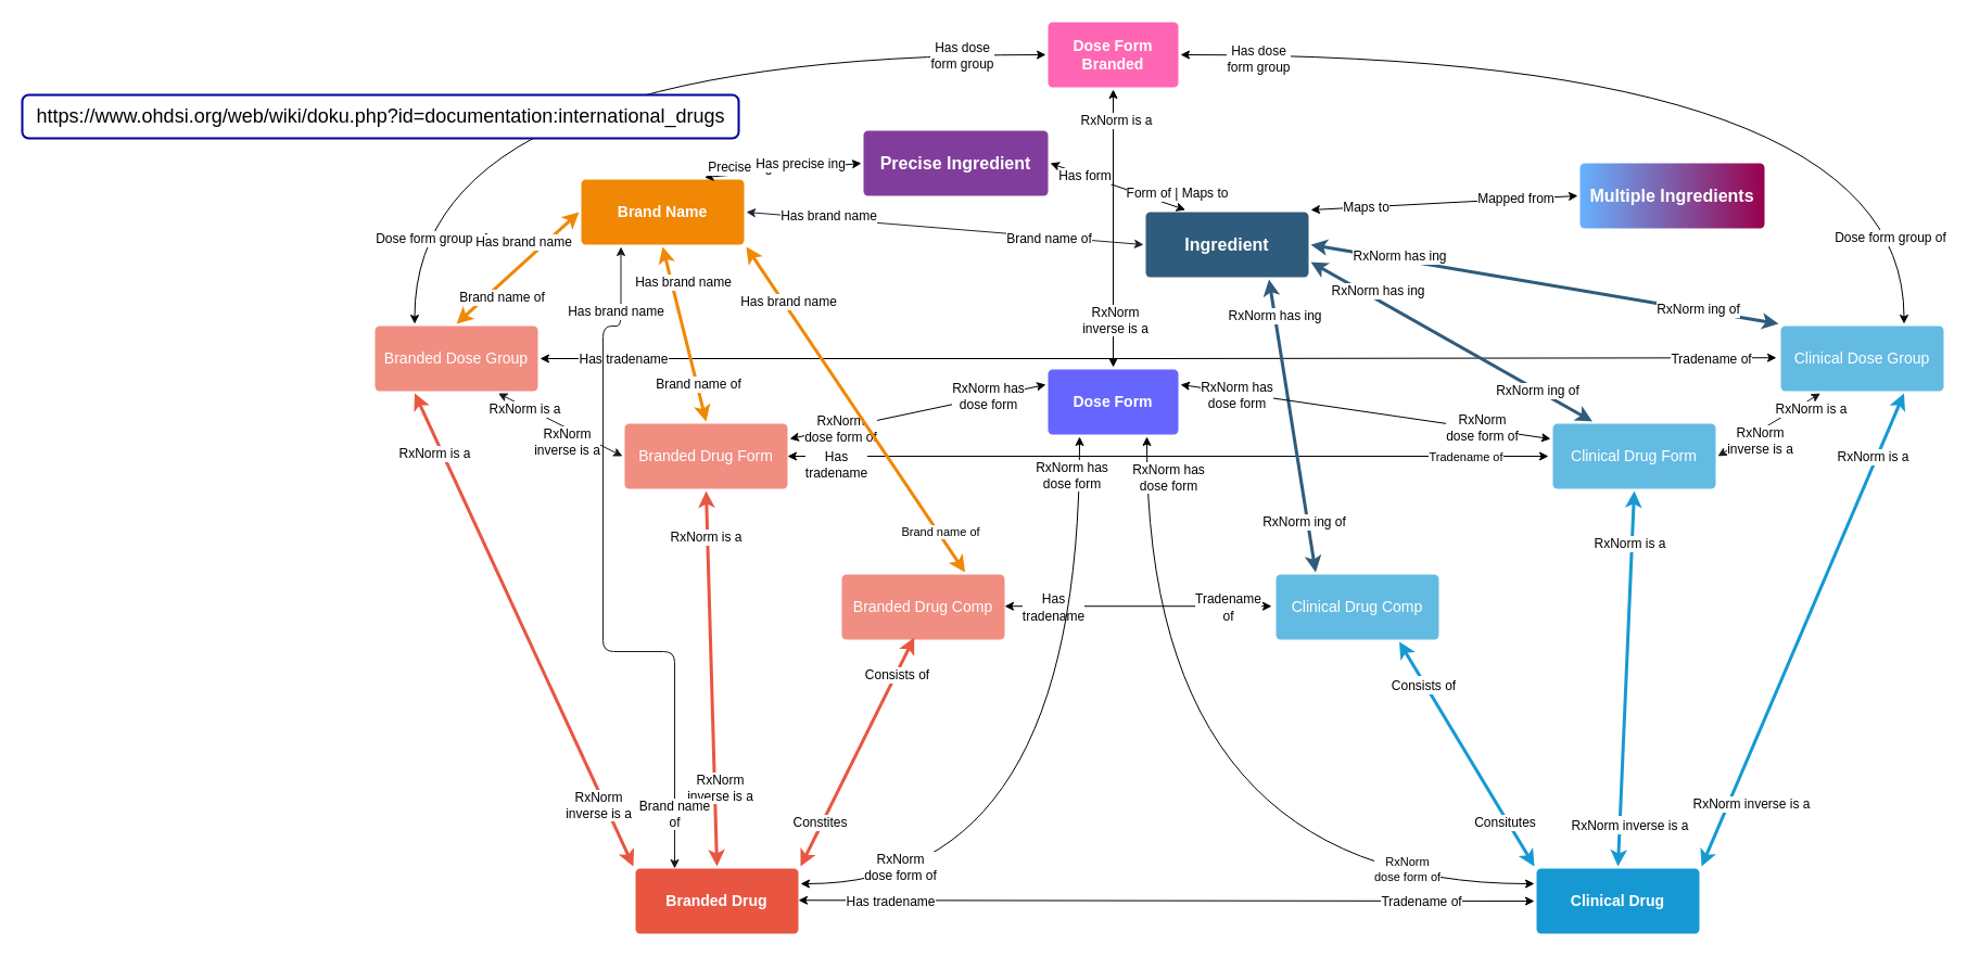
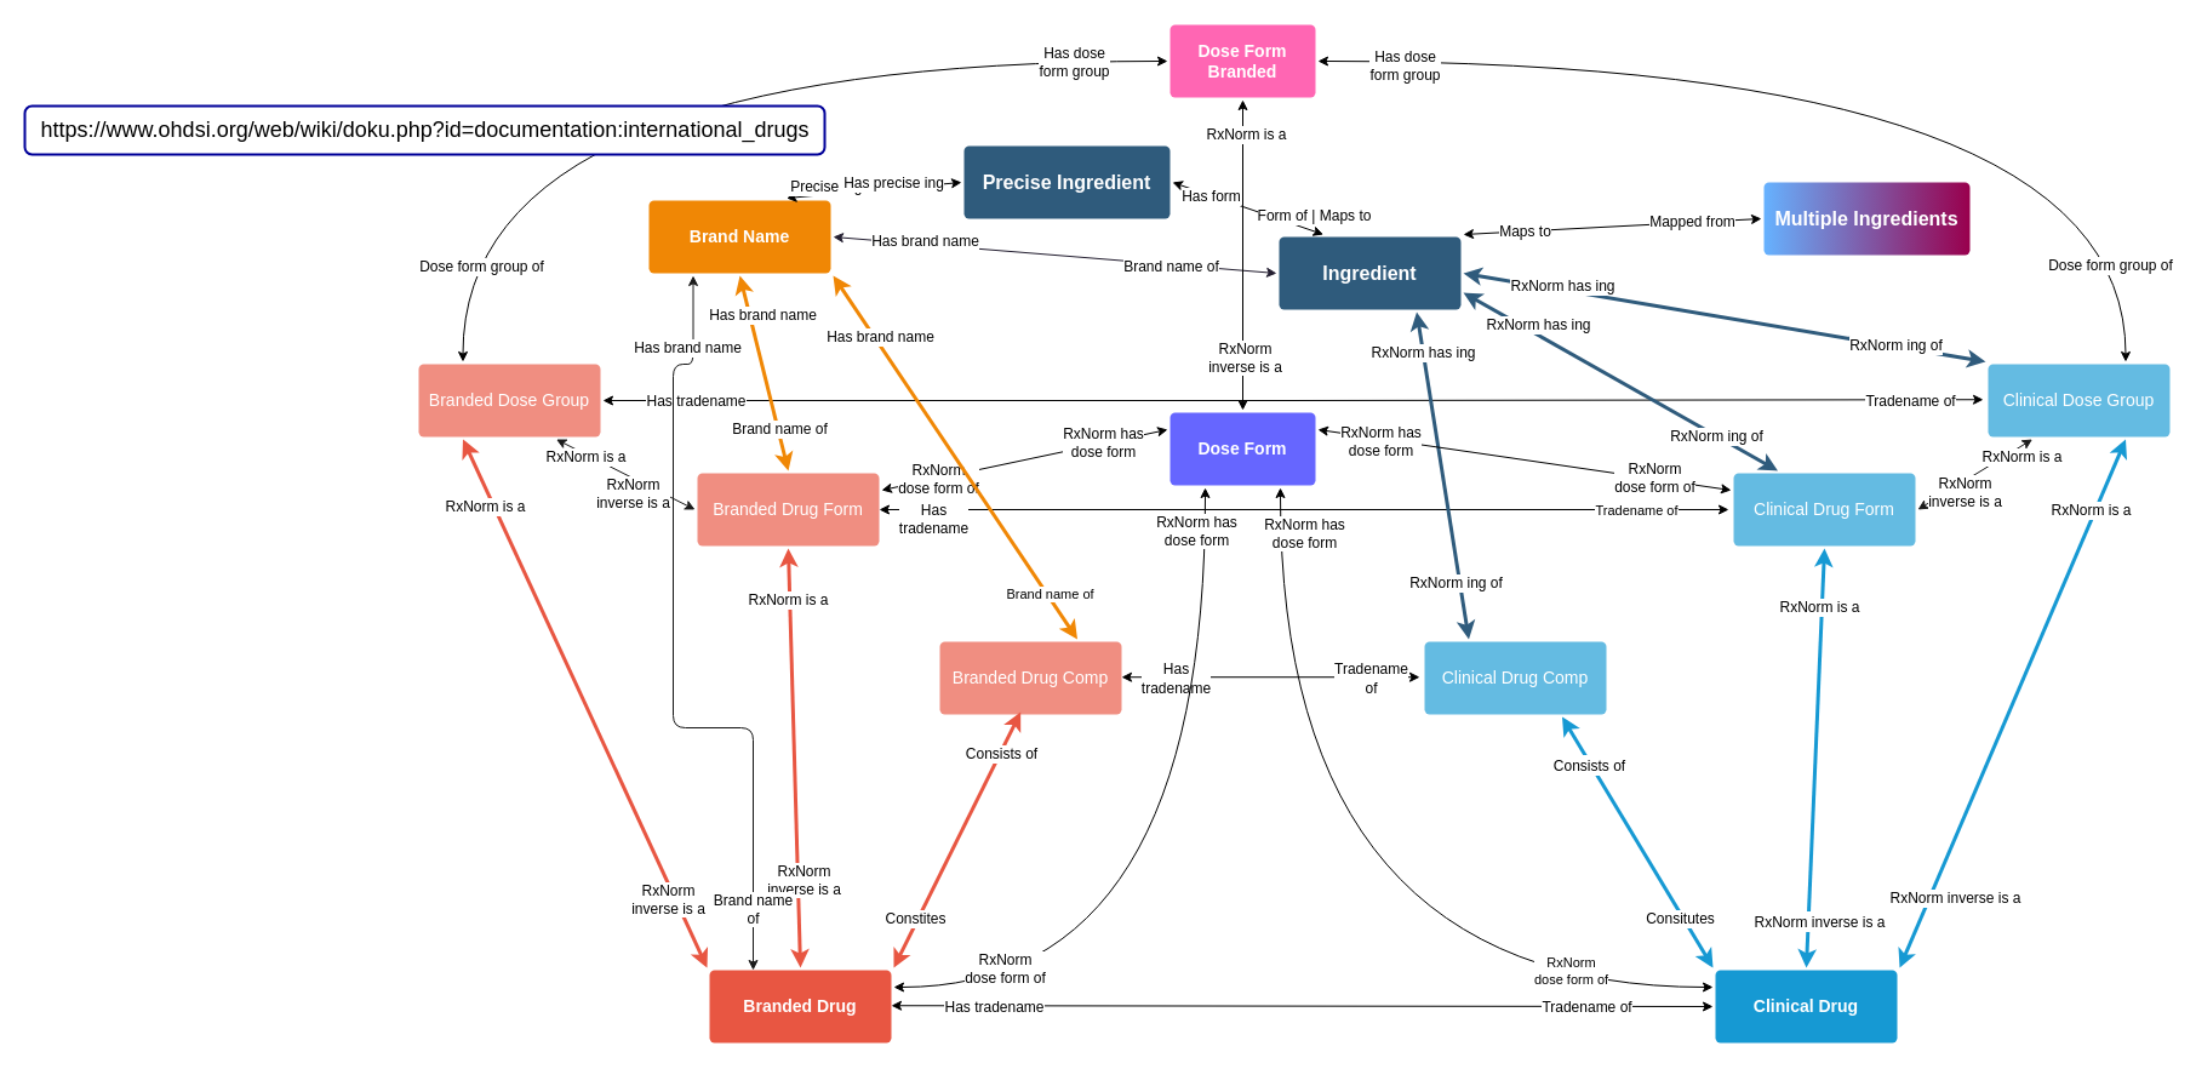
- <mxCell id="69" value="Precise Ingredient" style="rounded=1;whiteSpace=wrap;html=1;shadow=0;labelBackgroundColor=none;strokeColor=none;strokeWidth=3;fillColor=#813d9c;fontFamily=Helvetica;fontSize=16;fontColor=#FFFFFF;align=center;fontStyle=1;spacing=5;arcSize=7;perimeterSpacing=2;" parent="1" vertex="1"><mxGeometry x="795" y="120" width="170" height="60" as="geometry" /></mxCell>
+ <mxCell id="69" value="Precise Ingredient" style="rounded=1;whiteSpace=wrap;html=1;shadow=0;labelBackgroundColor=none;strokeColor=none;strokeWidth=3;fillColor=#2f5b7c;fontFamily=Helvetica;fontSize=16;fontColor=#FFFFFF;align=center;fontStyle=1;spacing=5;arcSize=7;perimeterSpacing=2;" parent="1" vertex="1"><mxGeometry x="795" y="120" width="170" height="60" as="geometry" /></mxCell>
- <mxCell id="57" value="" style="endArrow=classic;startArrow=classic;html=1;rounded=0;entryX=0.5;entryY=0;entryDx=0;entryDy=0;exitX=0;exitY=0.5;exitDx=0;exitDy=0;strokeColor=#F08705;strokeWidth=3;" parent="1" source="38" target="27" edge="1"><mxGeometry width="50" height="50" relative="1" as="geometry"><mxPoint x="405" y="530" as="sourcePoint" /><mxPoint x="455" y="480" as="targetPoint" /></mxGeometry></mxCell>
- <mxCell id="58" value="&lt;font style=&quot;font-size: 12px;&quot;&gt;Brand name of&lt;br&gt;&lt;/font&gt;" style="edgeLabel;html=1;align=center;verticalAlign=middle;resizable=0;points=[];fontSize=12;" parent="57" vertex="1" connectable="0"><mxGeometry x="0.594" y="3" relative="1" as="geometry"><mxPoint x="17" y="-6" as="offset" /></mxGeometry></mxCell>
- <mxCell id="59" value="&lt;font style=&quot;font-size: 12px;&quot;&gt;Has brand name&lt;br style=&quot;font-size: 12px;&quot;&gt;&lt;/font&gt;" style="edgeLabel;html=1;align=center;verticalAlign=middle;resizable=0;points=[];fontSize=12;" parent="57" vertex="1" connectable="0"><mxGeometry x="-0.572" y="2" relative="1" as="geometry"><mxPoint x="-28" y="4" as="offset" /></mxGeometry></mxCell>
